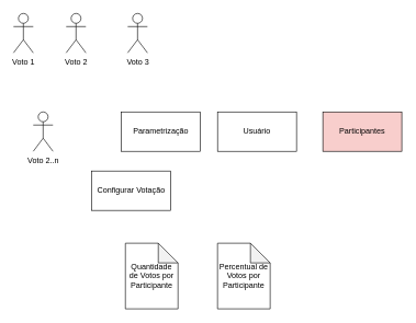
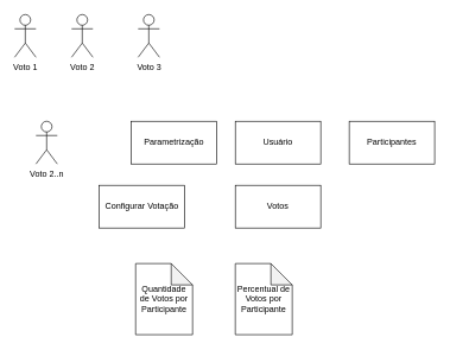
- <mxCell id="7" value="Participantes" style="rounded=0;whiteSpace=wrap;html=1;fillColor=#f8cecc;" vertex="1" parent="1"><mxGeometry x="490" y="170" width="120" height="60" as="geometry" /></mxCell>
+ <mxCell id="7" value="Participantes" style="rounded=0;whiteSpace=wrap;html=1;" vertex="1" parent="1"><mxGeometry x="490" y="170" width="120" height="60" as="geometry" /></mxCell>
+ <mxCell id="8" value="Votos" style="rounded=0;whiteSpace=wrap;html=1;" vertex="1" parent="1"><mxGeometry x="330" y="260" width="120" height="60" as="geometry" /></mxCell>
